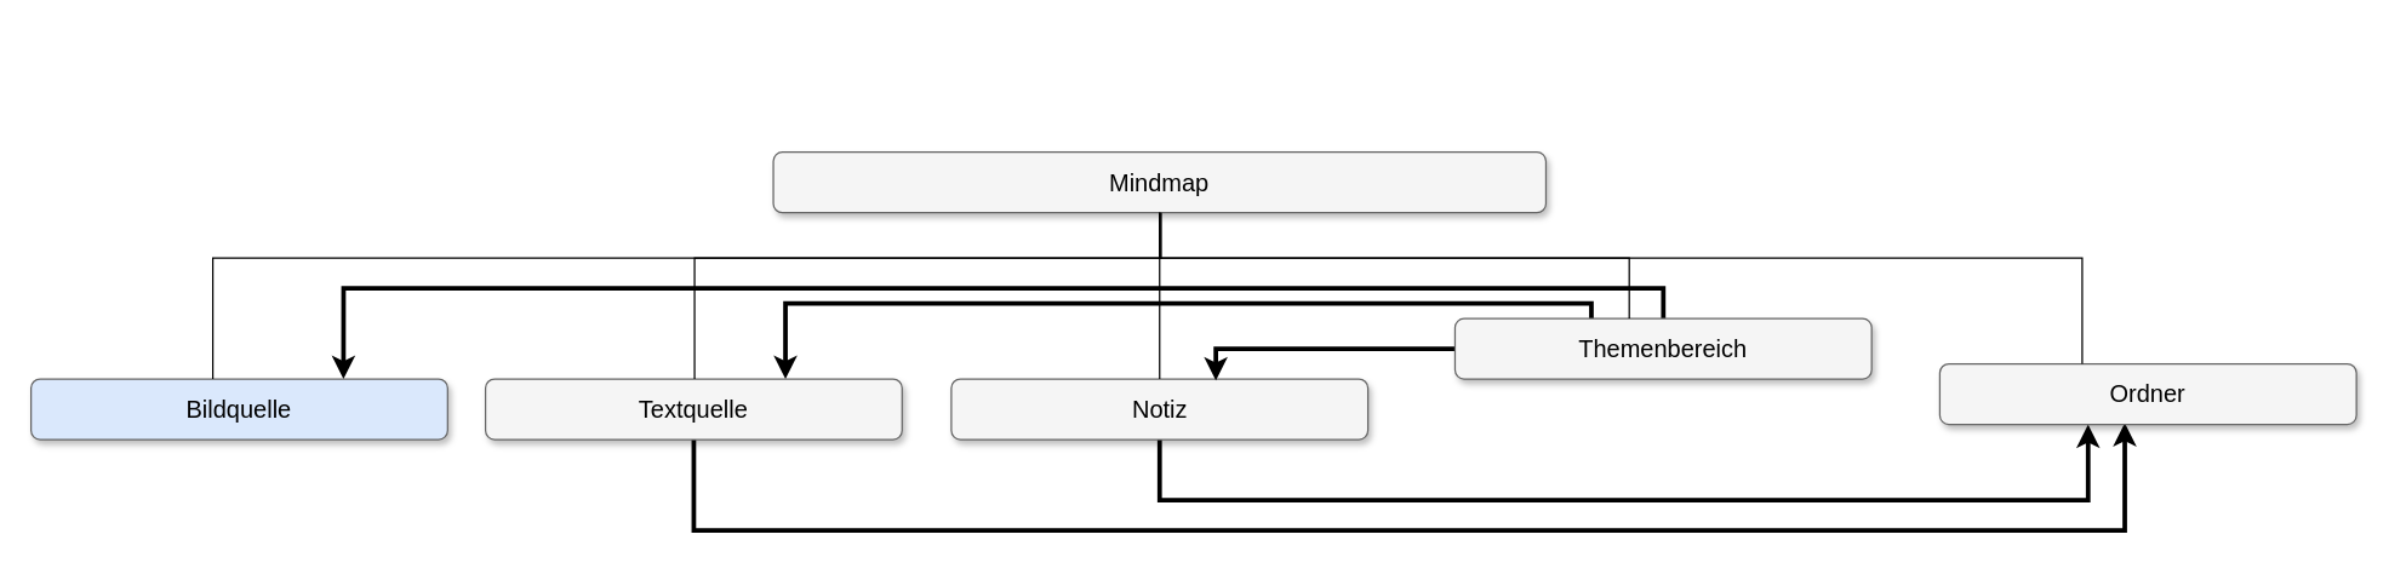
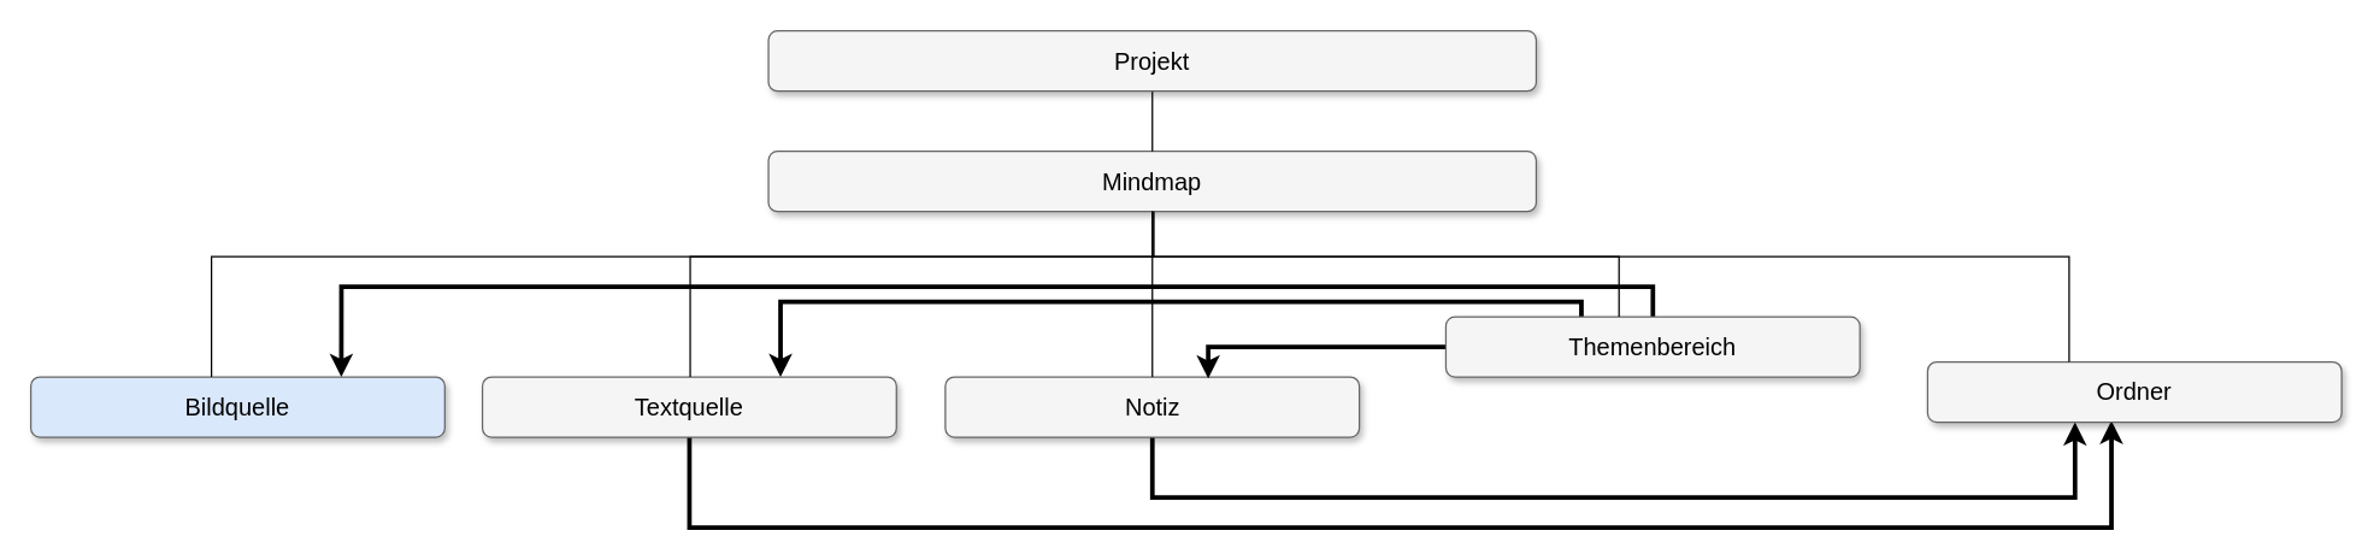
+ <mxCell id="19" value="Projekt" style="whiteSpace=wrap;html=1;rounded=1;shadow=1;strokeWidth=1;fontSize=16;align=center;fillColor=#f5f5f5;strokeColor=#666666;" vertex="1" parent="1"><mxGeometry x="510" y="20" width="510" height="40" as="geometry" /></mxCell>
+ <mxCell id="18" style="edgeStyle=orthogonalEdgeStyle;rounded=0;orthogonalLoop=1;jettySize=auto;html=1;endArrow=none;endFill=0;" edge="1" parent="1" source="19" target="2"><mxGeometry relative="1" as="geometry" /></mxCell>
